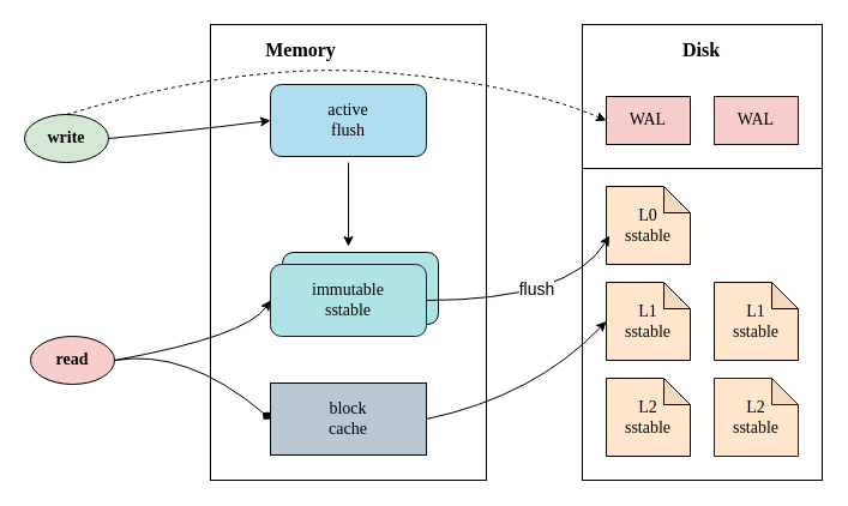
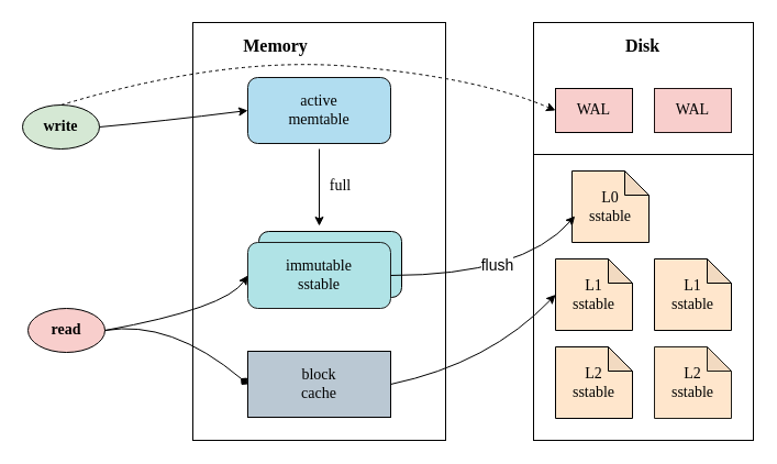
- <mxCell id="5" value="&lt;font face=&quot;Verdana&quot; style=&quot;font-size: 14px;&quot;&gt;active&lt;br&gt;flush&lt;/font&gt;" style="rounded=1;whiteSpace=wrap;html=1;fillColor=#b1ddf0;strokeColor=#0c0d0d;" vertex="1" parent="1"><mxGeometry x="225" y="70" width="130" height="60" as="geometry" /></mxCell>
+ <mxCell id="5" value="&lt;font face=&quot;Verdana&quot; style=&quot;font-size: 14px;&quot;&gt;active&lt;br&gt;memtable&lt;/font&gt;" style="rounded=1;whiteSpace=wrap;html=1;fillColor=#b1ddf0;strokeColor=#0c0d0d;" vertex="1" parent="1"><mxGeometry x="225" y="70" width="130" height="60" as="geometry" /></mxCell>
+ <mxCell id="8" value="&lt;font face=&quot;Verdana&quot; style=&quot;font-size: 14px;&quot;&gt;full&lt;/font&gt;" style="text;html=1;align=center;verticalAlign=middle;resizable=0;points=[];autosize=1;strokeColor=none;fillColor=none;" vertex="1" parent="1"><mxGeometry x="289" y="154" width="40" height="30" as="geometry" /></mxCell>
- <mxCell id="20" value="&lt;font face=&quot;Verdana&quot; style=&quot;font-size: 14px;&quot;&gt;L0&lt;br&gt;sstable&lt;/font&gt;" style="shape=note;whiteSpace=wrap;html=1;backgroundOutline=1;darkOpacity=0.05;size=22;fillColor=#ffe6cc;strokeColor=#000000;" vertex="1" parent="1"><mxGeometry x="505" y="155" width="70" height="65" as="geometry" /></mxCell>
+ <mxCell id="20" value="&lt;font face=&quot;Verdana&quot; style=&quot;font-size: 14px;&quot;&gt;L0&lt;br&gt;sstable&lt;/font&gt;" style="shape=note;whiteSpace=wrap;html=1;backgroundOutline=1;darkOpacity=0.05;size=22;fillColor=#ffe6cc;strokeColor=#000000;" vertex="1" parent="1"><mxGeometry x="520" y="155" width="70" height="65" as="geometry" /></mxCell>
